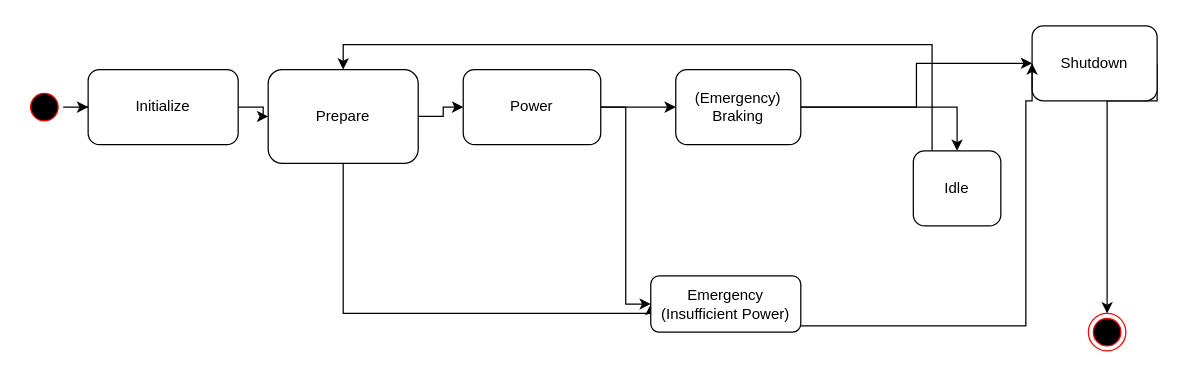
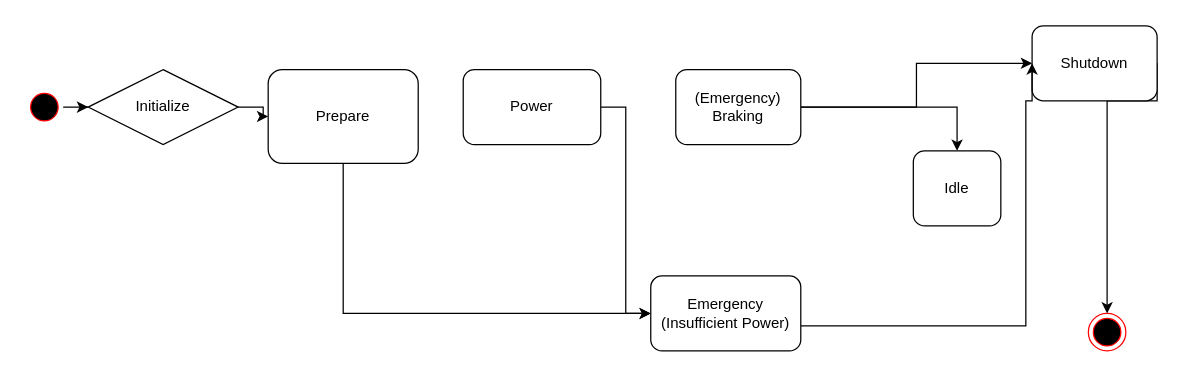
- <mxCell id="20" style="edgeStyle=orthogonalEdgeStyle;rounded=0;orthogonalLoop=1;jettySize=auto;html=1;entryX=0.5;entryY=0;entryDx=0;entryDy=0;" edge="1" parent="1" source="21" target="8"><mxGeometry relative="1" as="geometry"><Array as="points"><mxPoint x="745" y="35" /><mxPoint x="274" y="35" /></Array></mxGeometry></mxCell>
- <mxCell id="14" value="Initialize" style="rounded=1;whiteSpace=wrap;html=1;" parent="1" vertex="1"><mxGeometry x="70" y="55" width="120" height="60" as="geometry" /></mxCell>
+ <mxCell id="14" value="Initialize" style="rhombus;whiteSpace=wrap;html=1;" parent="1" vertex="1"><mxGeometry x="70" y="55" width="120" height="60" as="geometry" /></mxCell>
- <mxCell id="9" value="" style="edgeStyle=orthogonalEdgeStyle;rounded=0;orthogonalLoop=1;jettySize=auto;html=1;entryX=0;entryY=0.5;entryDx=0;entryDy=0;" parent="1" source="11" target="19" edge="1"><mxGeometry relative="1" as="geometry"><mxPoint x="650" y="260" as="targetPoint" /></mxGeometry></mxCell>
- <mxCell id="6" value="" style="edgeStyle=orthogonalEdgeStyle;rounded=0;orthogonalLoop=1;jettySize=auto;html=1;" parent="1" source="8" target="11" edge="1"><mxGeometry relative="1" as="geometry" /></mxCell>
- <mxCell id="16" value="Emergency (Insufficient Power)" style="rounded=1;whiteSpace=wrap;html=1;" parent="1" vertex="1"><mxGeometry x="520" y="220" width="120" height="45" as="geometry" /></mxCell>
+ <mxCell id="16" value="Emergency (Insufficient Power)" style="rounded=1;whiteSpace=wrap;html=1;" parent="1" vertex="1"><mxGeometry x="520" y="220" width="120" height="60" as="geometry" /></mxCell>
